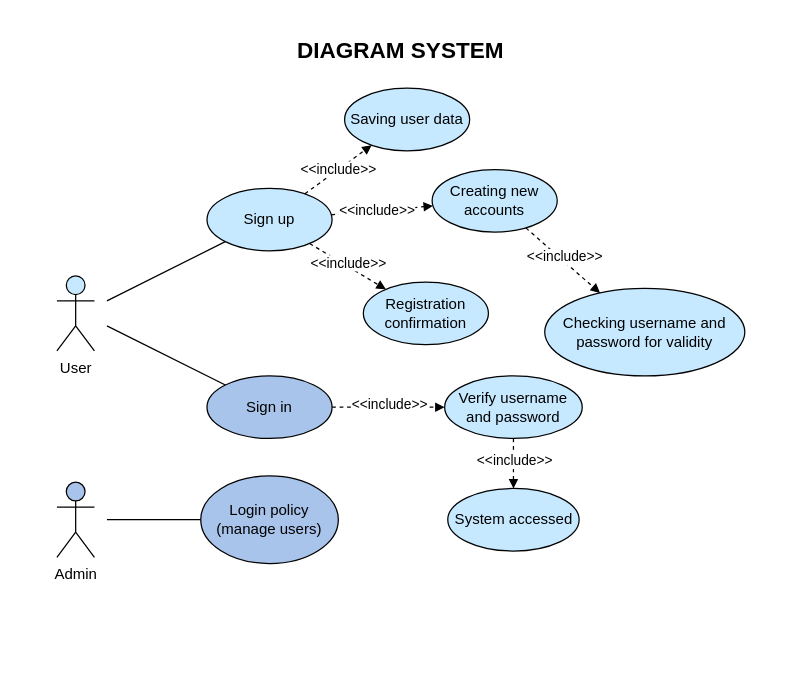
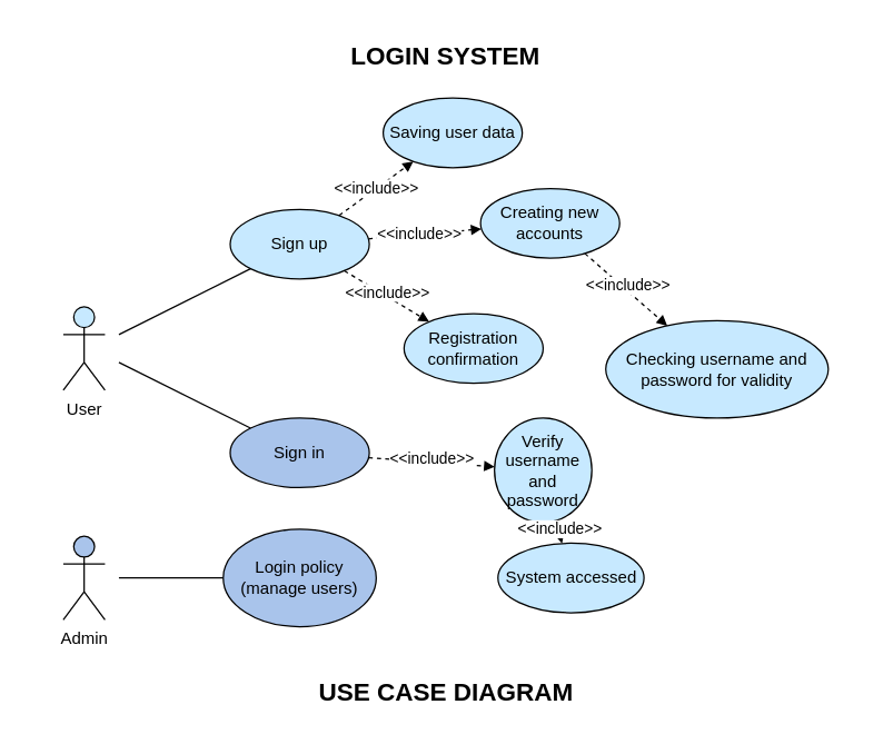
- <mxCell id="2" value="&lt;b style=&quot;font-size: 18px;&quot;&gt;DIAGRAM SYSTEM&lt;/b&gt;" style="text;html=1;strokeColor=none;fillColor=none;align=center;verticalAlign=middle;whiteSpace=wrap;rounded=0;fontSize=18;" vertex="1" parent="1"><mxGeometry x="219" y="30" width="202" height="20" as="geometry" /></mxCell>
+ <mxCell id="2" value="&lt;b style=&quot;font-size: 18px;&quot;&gt;LOGIN SYSTEM&lt;/b&gt;" style="text;html=1;strokeColor=none;fillColor=none;align=center;verticalAlign=middle;whiteSpace=wrap;rounded=0;fontSize=18;" vertex="1" parent="1"><mxGeometry x="219" y="30" width="202" height="20" as="geometry" /></mxCell>
- <mxCell id="19" value="Verify username and password" style="ellipse;whiteSpace=wrap;html=1;fillColor=#C7E9FF;" vertex="1" parent="1"><mxGeometry x="355" y="300" width="110" height="50" as="geometry" /></mxCell>
+ <mxCell id="19" value="Verify username and password" style="ellipse;whiteSpace=wrap;html=1;fillColor=#C7E9FF;" vertex="1" parent="1"><mxGeometry x="355" y="300" width="70" height="75" as="geometry" /></mxCell>
+ <mxCell id="3" value="USE CASE DIAGRAM" style="text;html=1;strokeColor=none;fillColor=none;align=center;verticalAlign=middle;whiteSpace=wrap;rounded=0;fontStyle=1;fontSize=18;" vertex="1" parent="1"><mxGeometry x="218" y="485" width="205" height="25" as="geometry" /></mxCell>
